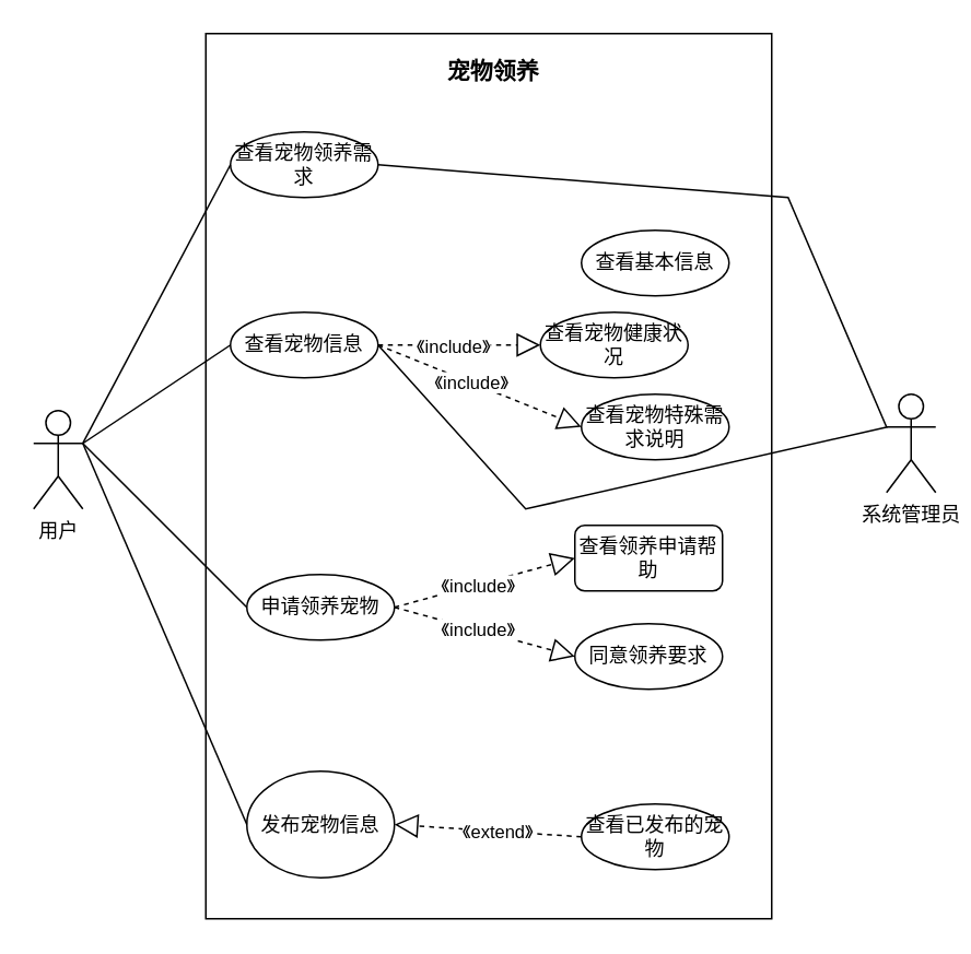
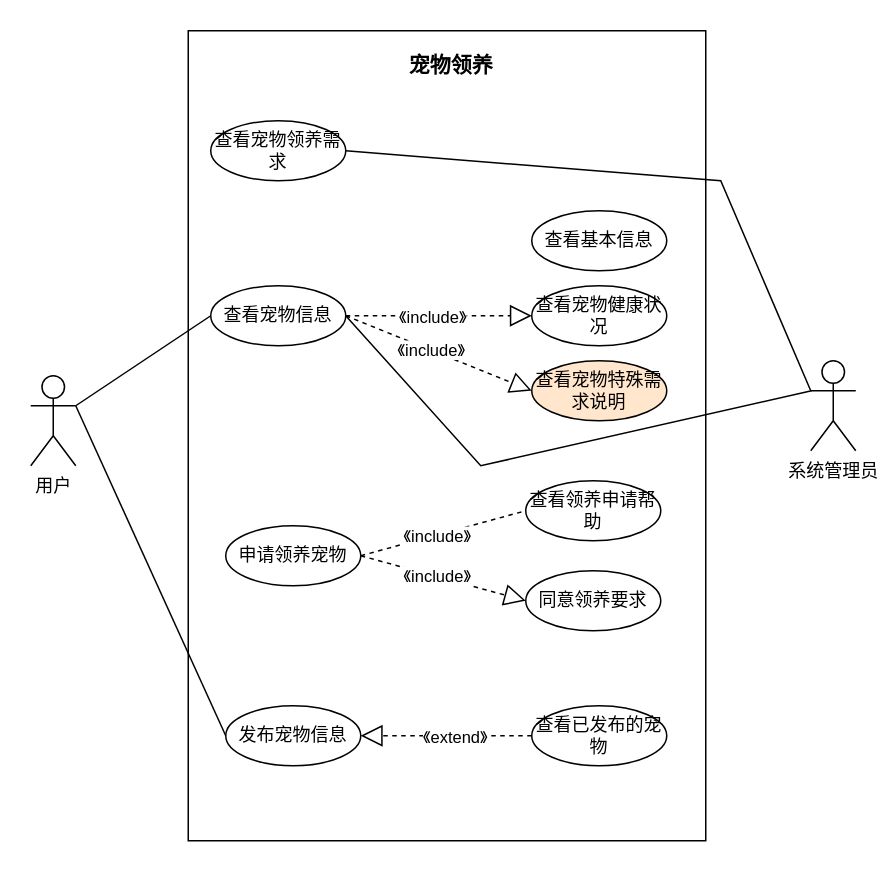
- <mxCell id="26" value="" style="endArrow=none;html=1;rounded=0;entryX=0;entryY=0.5;entryDx=0;entryDy=0;exitX=1;exitY=0.333;exitDx=0;exitDy=0;exitPerimeter=0;" edge="1" parent="1" source="3" target="25"><mxGeometry width="50" height="50" relative="1" as="geometry"><mxPoint x="60" y="280" as="sourcePoint" /><mxPoint x="179" y="80" as="targetPoint" /></mxGeometry></mxCell>
- <mxCell id="11" value="查看宠物健康状况" style="ellipse;whiteSpace=wrap;html=1;" vertex="1" parent="1"><mxGeometry x="329" y="190" width="90" height="40" as="geometry" /></mxCell>
+ <mxCell id="11" value="查看宠物健康状况" style="ellipse;whiteSpace=wrap;html=1;" vertex="1" parent="1"><mxGeometry x="354" y="190" width="90" height="40" as="geometry" /></mxCell>
- <mxCell id="10" value="查看宠物特殊需求说明" style="ellipse;whiteSpace=wrap;html=1;" vertex="1" parent="1"><mxGeometry x="354" y="240" width="90" height="40" as="geometry" /></mxCell>
+ <mxCell id="10" value="查看宠物特殊需求说明" style="ellipse;whiteSpace=wrap;html=1;fillColor=#ffe6cc;" vertex="1" parent="1"><mxGeometry x="354" y="240" width="90" height="40" as="geometry" /></mxCell>
- <mxCell id="22" value="" style="endArrow=none;html=1;rounded=0;entryX=0;entryY=0.5;entryDx=0;entryDy=0;exitX=1;exitY=0.333;exitDx=0;exitDy=0;exitPerimeter=0;" edge="1" parent="1" source="3" target="7"><mxGeometry width="50" height="50" relative="1" as="geometry"><mxPoint x="60" y="280" as="sourcePoint" /><mxPoint x="180" y="110" as="targetPoint" /></mxGeometry></mxCell>
- <mxCell id="8" value="查看领养申请帮助" style="whiteSpace=wrap;html=1;rounded=1;" vertex="1" parent="1"><mxGeometry x="350" y="320" width="90" height="40" as="geometry" /></mxCell>
+ <mxCell id="8" value="查看领养申请帮助" style="ellipse;whiteSpace=wrap;html=1;" vertex="1" parent="1"><mxGeometry x="350" y="320" width="90" height="40" as="geometry" /></mxCell>
- <mxCell id="16" value="" style="endArrow=block;dashed=1;endFill=0;endSize=12;html=1;rounded=0;entryX=0;entryY=0.5;entryDx=0;entryDy=0;exitX=1;exitY=0.5;exitDx=0;exitDy=0;" edge="1" parent="1" source="7" target="8"><mxGeometry width="160" relative="1" as="geometry"><mxPoint x="241.25" y="368.95" as="sourcePoint" /><mxPoint x="351.25" y="330" as="targetPoint" /></mxGeometry></mxCell>
+ <mxCell id="16" value="" style="endArrow=none;dashed=1;endFill=0;endSize=12;html=1;rounded=0;entryX=0;entryY=0.5;entryDx=0;entryDy=0;exitX=1;exitY=0.5;exitDx=0;exitDy=0;" edge="1" parent="1" source="7" target="8"><mxGeometry width="160" relative="1" as="geometry"><mxPoint x="241.25" y="368.95" as="sourcePoint" /><mxPoint x="351.25" y="330" as="targetPoint" /></mxGeometry></mxCell>
- <mxCell id="23" value="发布宠物信息" style="ellipse;whiteSpace=wrap;html=1;" vertex="1" parent="1"><mxGeometry x="150" y="470" width="90" height="65" as="geometry" /></mxCell>
+ <mxCell id="23" value="发布宠物信息" style="ellipse;whiteSpace=wrap;html=1;" vertex="1" parent="1"><mxGeometry x="150" y="470" width="90" height="40" as="geometry" /></mxCell>
- <mxCell id="24" value="查看已发布的宠物" style="ellipse;whiteSpace=wrap;html=1;" vertex="1" parent="1"><mxGeometry x="354" y="490" width="90" height="40" as="geometry" /></mxCell>
+ <mxCell id="24" value="查看已发布的宠物" style="ellipse;whiteSpace=wrap;html=1;" vertex="1" parent="1"><mxGeometry x="354" y="470" width="90" height="40" as="geometry" /></mxCell>
